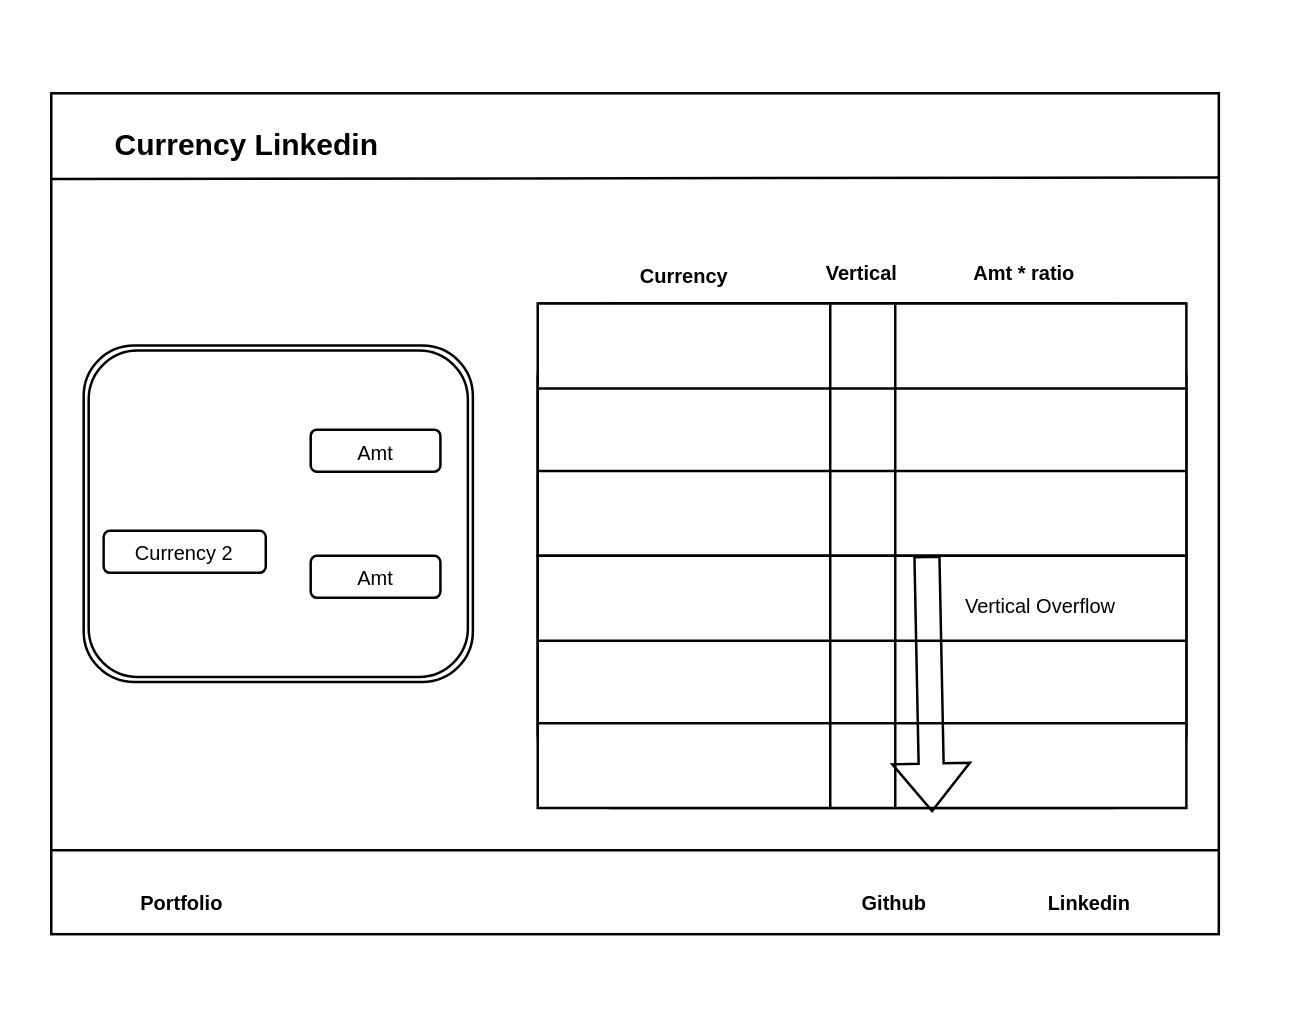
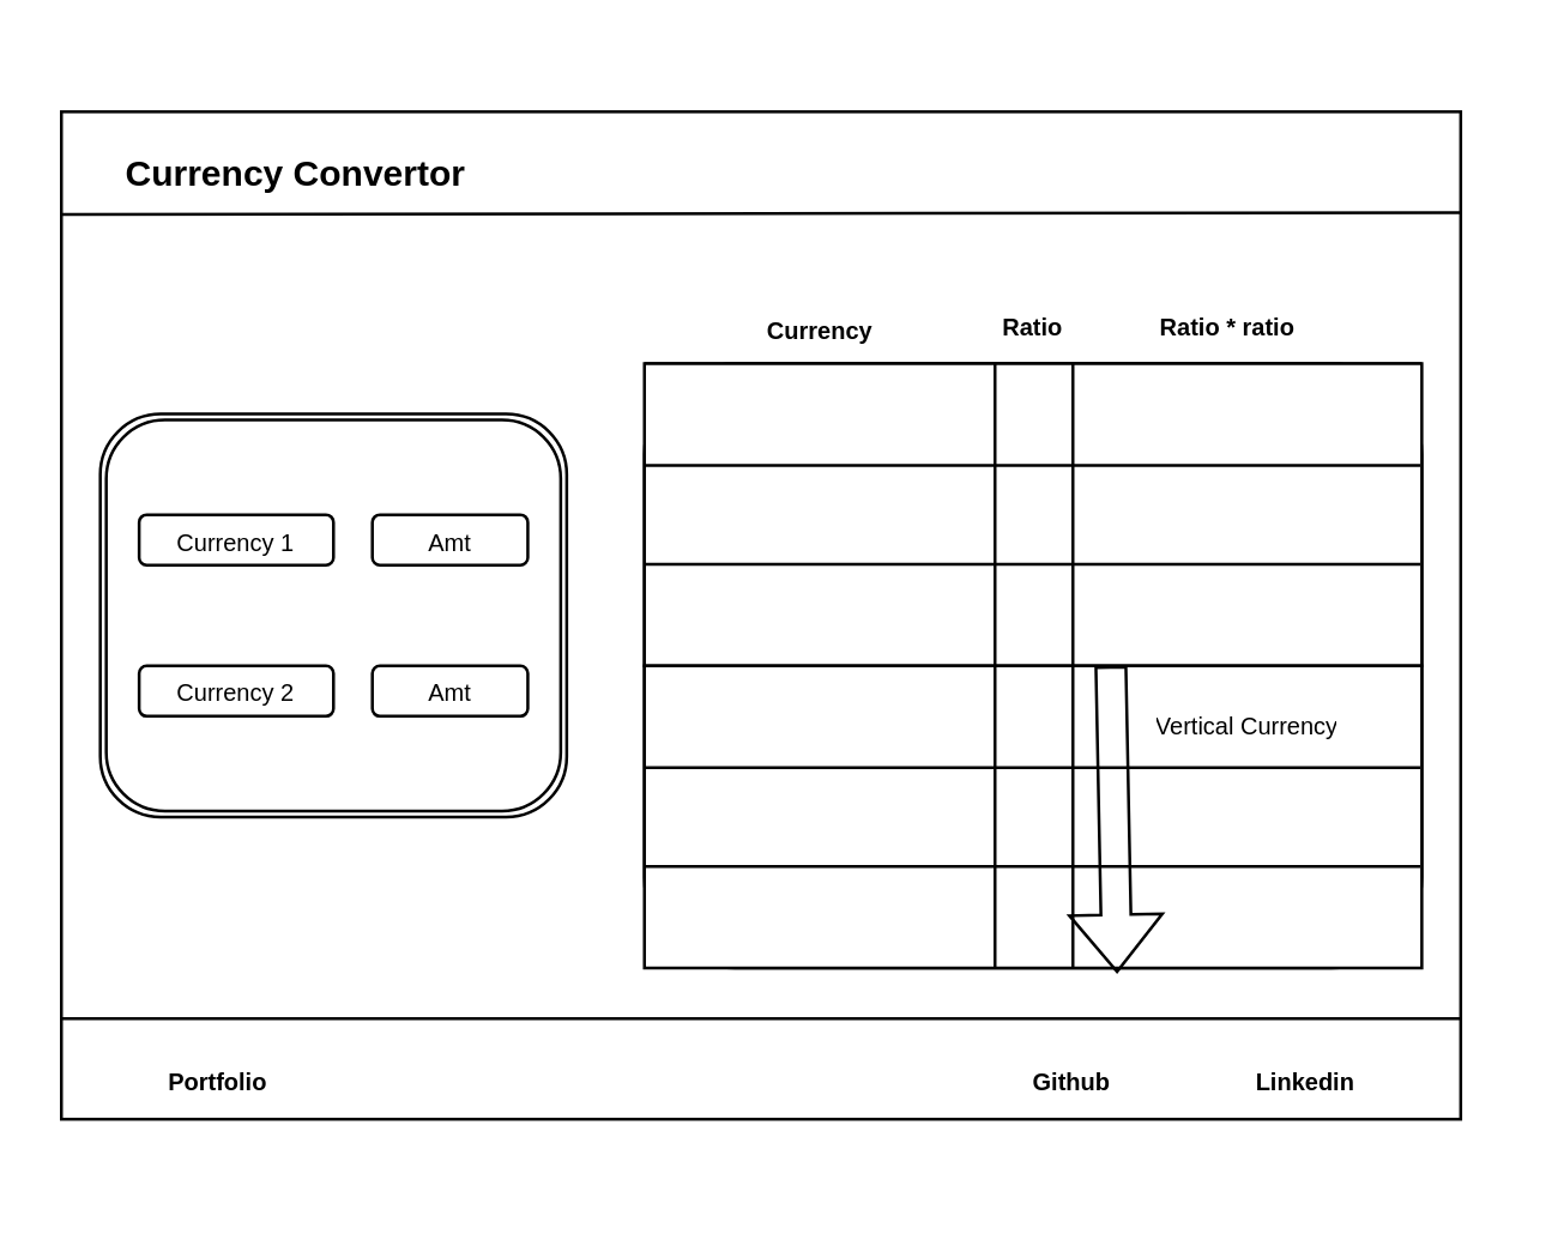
- <mxCell id="5" value="&lt;font style=&quot;font-size: 12px;&quot;&gt;Currency Linkedin&lt;/font&gt;" style="text;strokeColor=none;fillColor=none;html=1;fontSize=24;fontStyle=1;verticalAlign=middle;align=center;" parent="2" vertex="1"><mxGeometry x="12.973" width="129.73" height="67.273" as="geometry" /></mxCell>
+ <mxCell id="5" value="&lt;font style=&quot;font-size: 12px;&quot;&gt;Currency Convertor&lt;/font&gt;" style="text;strokeColor=none;fillColor=none;html=1;fontSize=24;fontStyle=1;verticalAlign=middle;align=center;" parent="2" vertex="1"><mxGeometry x="12.973" width="129.73" height="67.273" as="geometry" /></mxCell>
- <mxCell id="40" value="&lt;font style=&quot;font-size: 8px;&quot;&gt;Vertical&lt;/font&gt;" style="text;strokeColor=none;fillColor=none;html=1;fontSize=24;fontStyle=1;verticalAlign=middle;align=center;" vertex="1" parent="2"><mxGeometry x="298.378" y="67.273" width="51.892" height="33.636" as="geometry" /></mxCell>
+ <mxCell id="40" value="&lt;font style=&quot;font-size: 8px;&quot;&gt;Ratio&lt;/font&gt;" style="text;strokeColor=none;fillColor=none;html=1;fontSize=24;fontStyle=1;verticalAlign=middle;align=center;" vertex="1" parent="2"><mxGeometry x="298.378" y="67.273" width="51.892" height="33.636" as="geometry" /></mxCell>
- <mxCell id="41" value="&lt;font style=&quot;font-size: 8px;&quot;&gt;Amt * ratio&lt;/font&gt;" style="text;strokeColor=none;fillColor=none;html=1;fontSize=24;fontStyle=1;verticalAlign=middle;align=center;" vertex="1" parent="2"><mxGeometry x="324.324" y="50.455" width="129.73" height="67.273" as="geometry" /></mxCell>
+ <mxCell id="41" value="&lt;font style=&quot;font-size: 8px;&quot;&gt;Ratio * ratio&lt;/font&gt;" style="text;strokeColor=none;fillColor=none;html=1;fontSize=24;fontStyle=1;verticalAlign=middle;align=center;" vertex="1" parent="2"><mxGeometry x="324.324" y="50.455" width="129.73" height="67.273" as="geometry" /></mxCell>
+ <mxCell id="7" value="&lt;font style=&quot;font-size: 8px;&quot;&gt;Currency 1&lt;/font&gt;" style="rounded=1;whiteSpace=wrap;html=1;" parent="2" vertex="1"><mxGeometry x="25.946" y="151.364" width="64.865" height="16.818" as="geometry" /></mxCell>
- <mxCell id="9" value="&lt;font style=&quot;font-size: 8px;&quot;&gt;Currency 2&lt;br&gt;&lt;/font&gt;" style="rounded=1;whiteSpace=wrap;html=1;" parent="2" vertex="1"><mxGeometry x="20.946" y="191.818" width="64.865" height="16.818" as="geometry" /></mxCell>
+ <mxCell id="9" value="&lt;font style=&quot;font-size: 8px;&quot;&gt;Currency 2&lt;br&gt;&lt;/font&gt;" style="rounded=1;whiteSpace=wrap;html=1;" parent="2" vertex="1"><mxGeometry x="25.946" y="201.818" width="64.865" height="16.818" as="geometry" /></mxCell>
- <mxCell id="30" value="&lt;font style=&quot;font-size: 8px;&quot;&gt;Vertical Overflow&lt;/font&gt;" style="shape=partialRectangle;html=1;whiteSpace=wrap;connectable=0;strokeColor=inherit;overflow=hidden;fillColor=none;top=0;left=0;bottom=0;right=0;pointerEvents=1;fontSize=16;" vertex="1" parent="27"><mxGeometry x="143" width="116" height="34" as="geometry"><mxRectangle width="116" height="34" as="alternateBounds" /></mxGeometry></mxCell>
+ <mxCell id="30" value="&lt;font style=&quot;font-size: 8px;&quot;&gt;Vertical Currency&lt;/font&gt;" style="shape=partialRectangle;html=1;whiteSpace=wrap;connectable=0;strokeColor=inherit;overflow=hidden;fillColor=none;top=0;left=0;bottom=0;right=0;pointerEvents=1;fontSize=16;" vertex="1" parent="27"><mxGeometry x="143" width="116" height="34" as="geometry"><mxRectangle width="116" height="34" as="alternateBounds" /></mxGeometry></mxCell>
